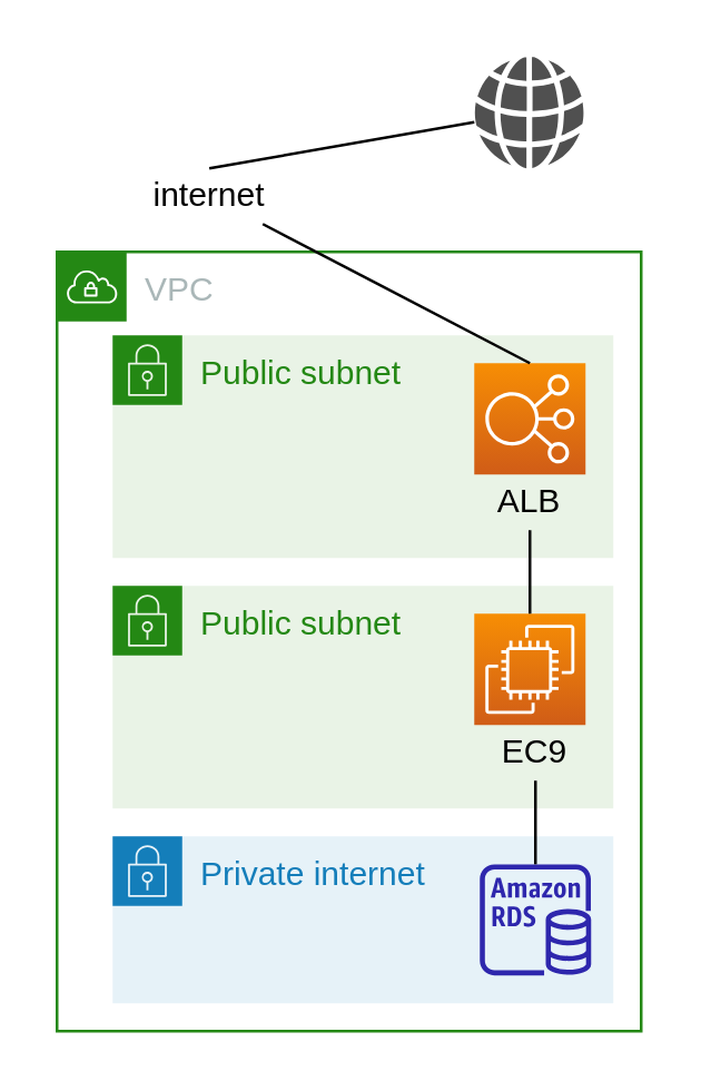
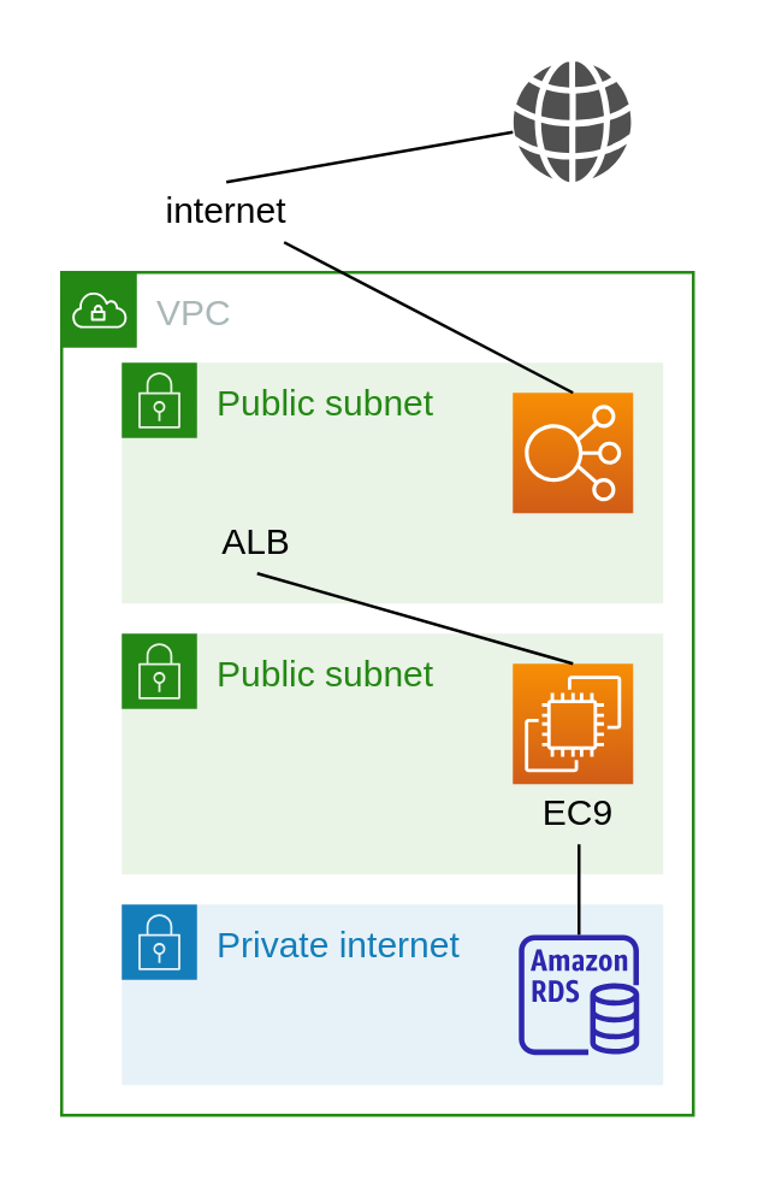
- <mxCell id="5" value="ALB" style="text;html=1;strokeColor=none;fillColor=none;align=center;verticalAlign=middle;whiteSpace=wrap;rounded=0;" vertex="1" parent="2"><mxGeometry x="120" y="50" width="60" height="20" as="geometry" /></mxCell>
+ <mxCell id="5" value="ALB" style="text;html=1;strokeColor=none;fillColor=none;align=center;verticalAlign=middle;whiteSpace=wrap;rounded=0;" vertex="1" parent="2"><mxGeometry x="15" y="50" width="60" height="20" as="geometry" /></mxCell>
